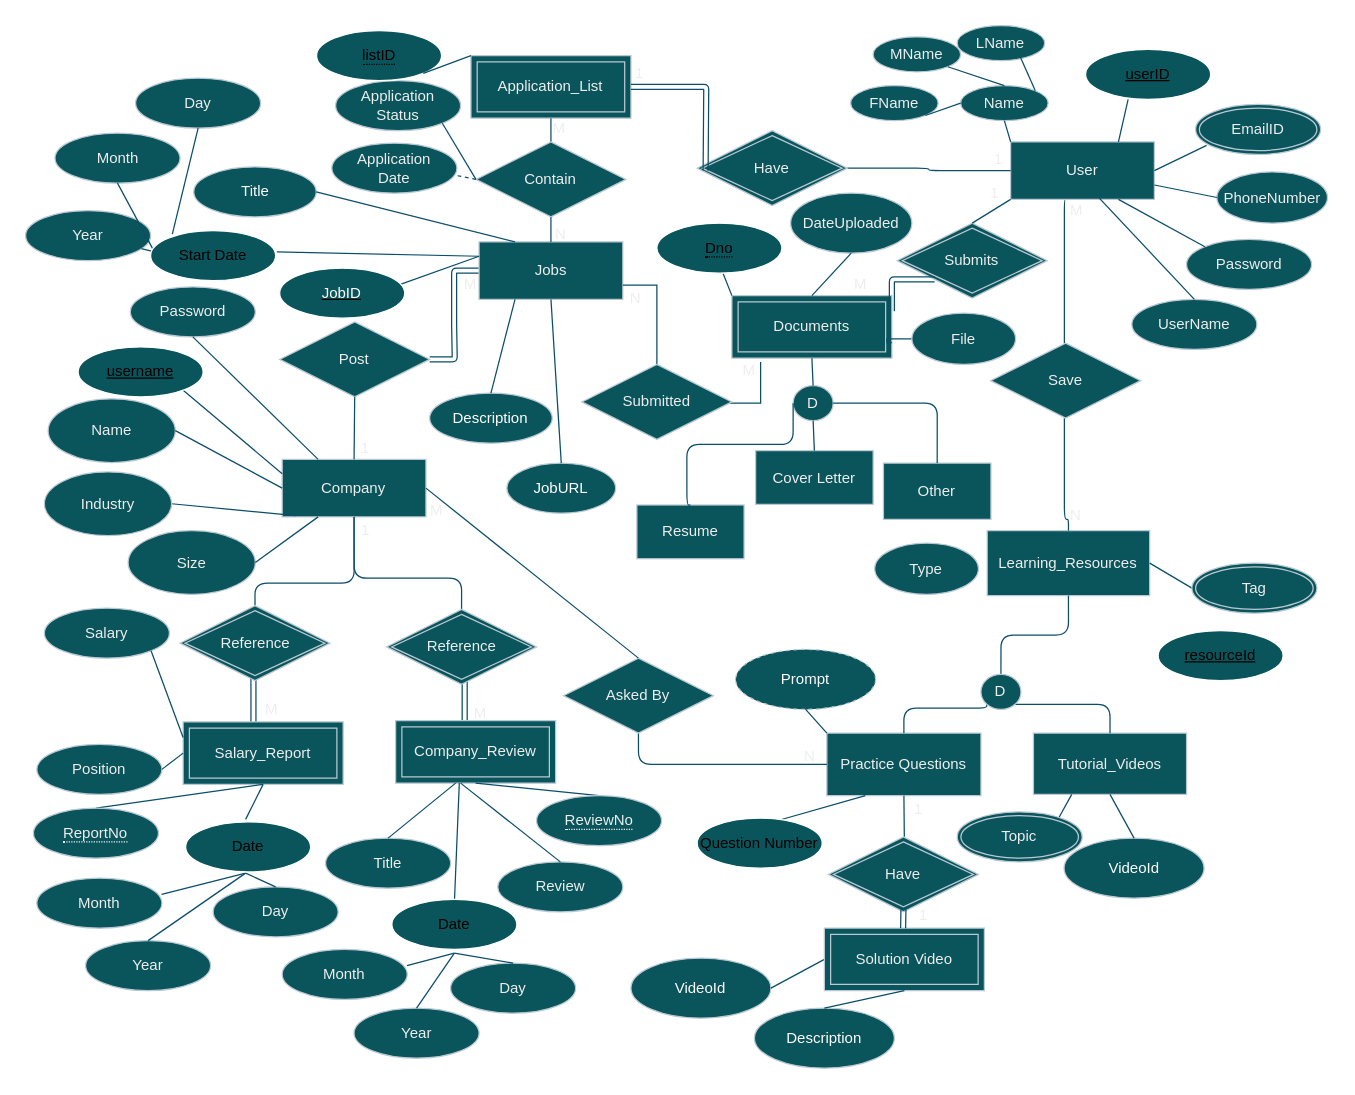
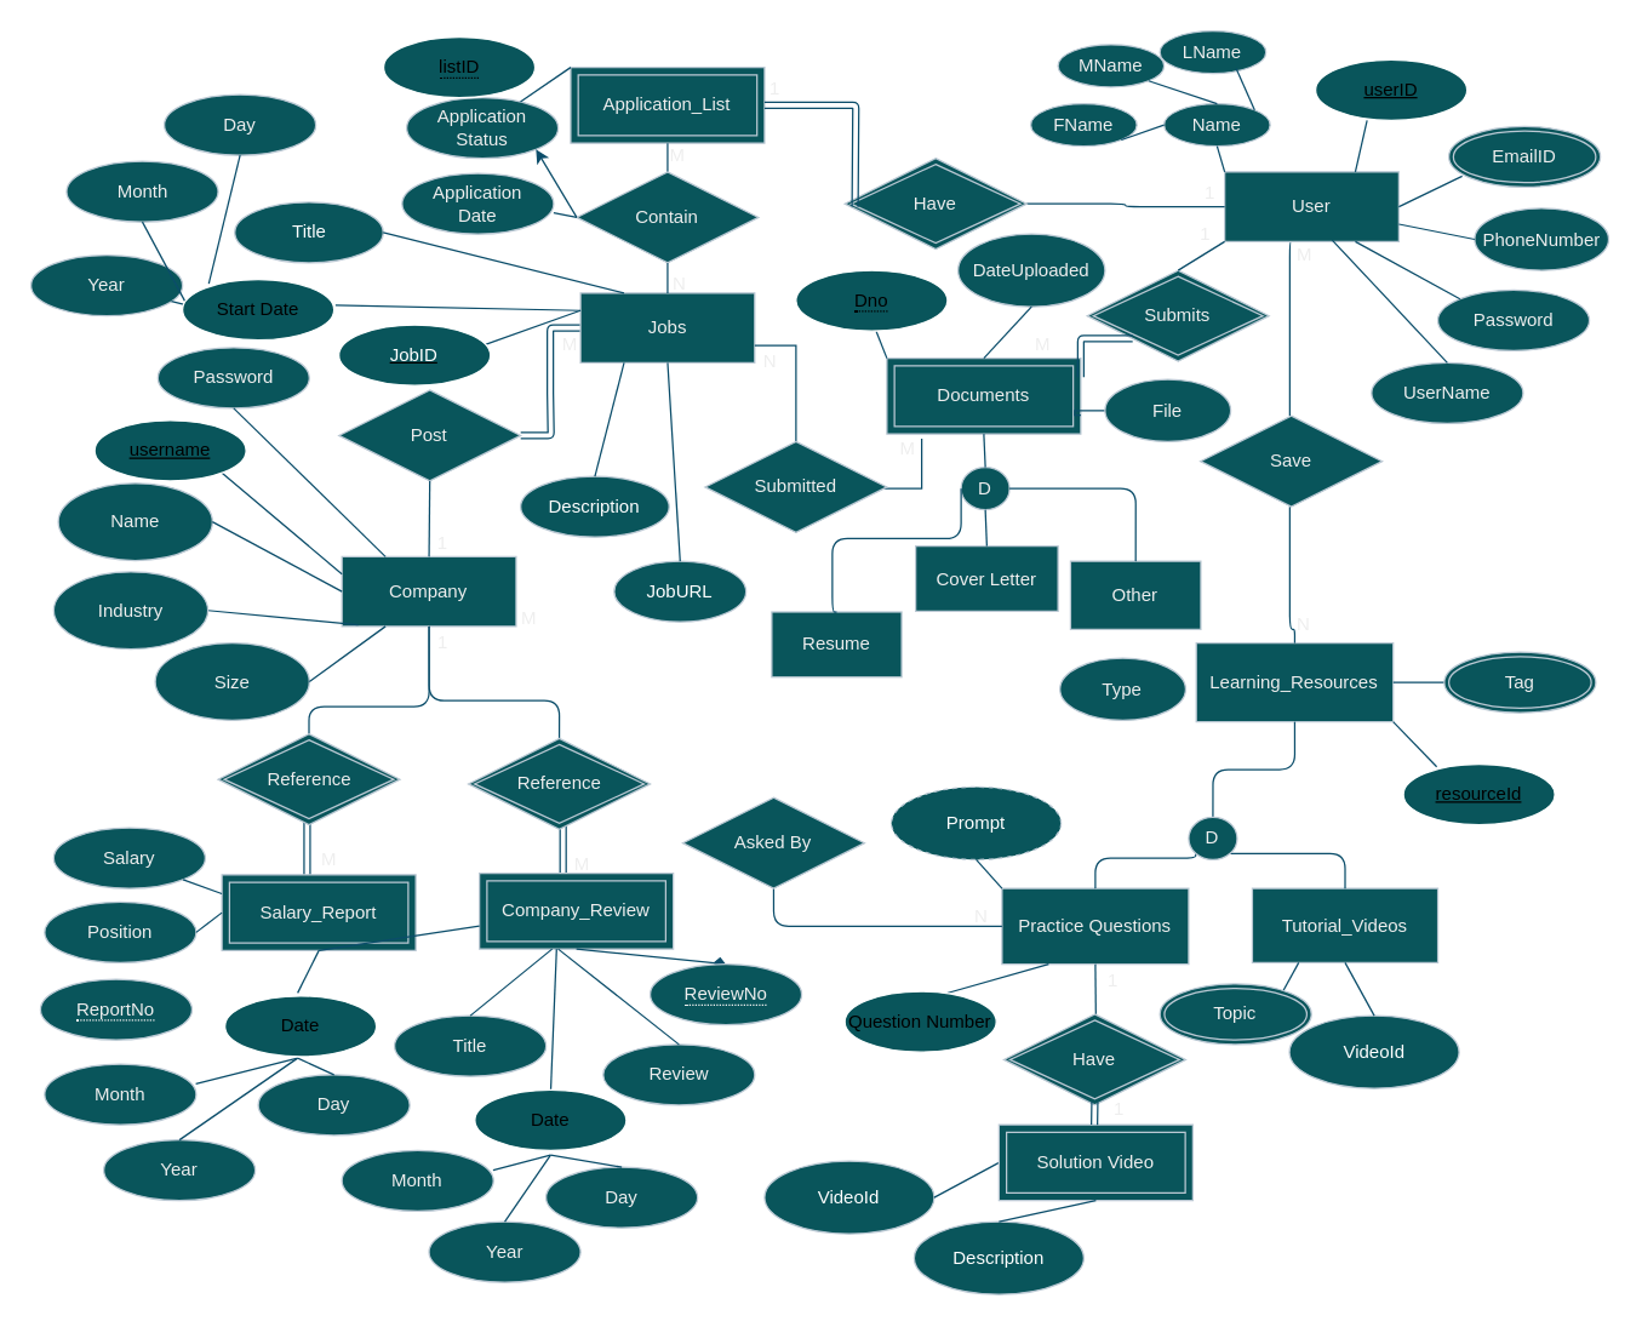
- <mxCell id="167" value="" style="endArrow=none;html=1;rounded=0;entryX=1;entryY=1;entryDx=0;entryDy=0;exitX=0;exitY=0;exitDx=0;exitDy=0;strokeColor=#0B4D6A;" edge="1" parent="1" source="7" target="166"><mxGeometry width="50" height="50" relative="1" as="geometry"><mxPoint x="376.25" y="44" as="sourcePoint" /><mxPoint x="341.648" y="51.142" as="targetPoint" /></mxGeometry></mxCell>
+ <mxCell id="167" value="" style="endArrow=none;html=1;rounded=0;exitX=0;exitY=0;exitDx=0;exitDy=0;strokeColor=#0B4D6A;" edge="1" parent="1" source="7" target="129"><mxGeometry width="50" height="50" relative="1" as="geometry"><mxPoint x="376.25" y="44" as="sourcePoint" /><mxPoint x="341.648" y="51.142" as="targetPoint" /></mxGeometry></mxCell>
- <mxCell id="130" value="" style="endArrow=none;html=1;rounded=0;entryX=1;entryY=1;entryDx=0;entryDy=0;exitX=0;exitY=0.5;exitDx=0;exitDy=0;strokeColor=#0B4D6A;" parent="1" source="17" target="129" edge="1"><mxGeometry width="50" height="50" relative="1" as="geometry"><mxPoint x="421.5" y="203" as="sourcePoint" /><mxPoint x="262.5" y="163" as="targetPoint" /></mxGeometry></mxCell>
+ <mxCell id="130" value="" style="endArrow=classic;html=1;rounded=0;entryX=1;entryY=1;entryDx=0;entryDy=0;exitX=0;exitY=0.5;exitDx=0;exitDy=0;strokeColor=#0B4D6A;" parent="1" source="17" target="129" edge="1"><mxGeometry width="50" height="50" relative="1" as="geometry"><mxPoint x="421.5" y="203" as="sourcePoint" /><mxPoint x="262.5" y="163" as="targetPoint" /></mxGeometry></mxCell>
- <mxCell id="157" value="" style="endArrow=none;html=1;rounded=0;entryX=1;entryY=0.65;entryDx=0;entryDy=0;exitX=0;exitY=0.5;exitDx=0;exitDy=0;strokeColor=#0B4D6A;entryPerimeter=0;dashed=1;" parent="1" source="17" target="156" edge="1"><mxGeometry width="50" height="50" relative="1" as="geometry"><mxPoint x="390.25" y="153" as="sourcePoint" /><mxPoint x="232.105" y="67.142" as="targetPoint" /></mxGeometry></mxCell>
+ <mxCell id="157" value="" style="endArrow=none;html=1;rounded=0;entryX=1;entryY=0.65;entryDx=0;entryDy=0;exitX=0;exitY=0.5;exitDx=0;exitDy=0;strokeColor=#0B4D6A;entryPerimeter=0;" parent="1" source="17" target="156" edge="1"><mxGeometry width="50" height="50" relative="1" as="geometry"><mxPoint x="390.25" y="153" as="sourcePoint" /><mxPoint x="232.105" y="67.142" as="targetPoint" /></mxGeometry></mxCell>
- <mxCell id="56" value="" style="endArrow=none;html=1;rounded=0;exitX=0.5;exitY=0;exitDx=0;exitDy=0;entryX=1;entryY=0.5;entryDx=0;entryDy=0;strokeColor=#0B4D6A;" parent="1" source="25" target="8" edge="1"><mxGeometry width="50" height="50" relative="1" as="geometry"><mxPoint x="709" y="475" as="sourcePoint" /><mxPoint x="759" y="425" as="targetPoint" /></mxGeometry></mxCell>
- <mxCell id="100" value="Tag" style="ellipse;shape=doubleEllipse;margin=3;whiteSpace=wrap;html=1;align=center;fontColor=#EEEEEE;fillColor=#09555B;strokeColor=#BAC8D3;" parent="1" vertex="1"><mxGeometry x="953" y="450" width="100" height="40" as="geometry" /></mxCell>
+ <mxCell id="100" value="Tag" style="ellipse;shape=doubleEllipse;margin=3;whiteSpace=wrap;html=1;align=center;fontColor=#EEEEEE;fillColor=#09555B;strokeColor=#BAC8D3;" parent="1" vertex="1"><mxGeometry x="953" y="430" width="100" height="40" as="geometry" /></mxCell>
+ <mxCell id="175" value="" style="endArrow=none;html=1;rounded=0;entryX=1;entryY=1;entryDx=0;entryDy=0;strokeColor=#0B4D6A;exitX=0.22;exitY=0.042;exitDx=0;exitDy=0;exitPerimeter=0;" edge="1" parent="1" source="174" target="6"><mxGeometry width="50" height="50" relative="1" as="geometry"><mxPoint x="953" y="510" as="sourcePoint" /><mxPoint x="929.25" y="460" as="targetPoint" /></mxGeometry></mxCell>
- <mxCell id="118" value="Salary" style="ellipse;whiteSpace=wrap;html=1;align=center;fillColor=#09555B;strokeColor=#BAC8D3;fontColor=#EEEEEE;" parent="1" vertex="1"><mxGeometry x="35" y="486" width="100" height="40" as="geometry" /></mxCell>
+ <mxCell id="118" value="Salary" style="ellipse;whiteSpace=wrap;html=1;align=center;fillColor=#09555B;strokeColor=#BAC8D3;fontColor=#EEEEEE;" parent="1" vertex="1"><mxGeometry x="35" y="546" width="100" height="40" as="geometry" /></mxCell>
- <mxCell id="80" value="" style="endArrow=none;html=1;rounded=0;exitX=0.5;exitY=1;exitDx=0;exitDy=0;entryX=0.5;entryY=0;entryDx=0;entryDy=0;strokeColor=#0B4D6A;" parent="1" source="78" target="103" edge="1"><mxGeometry width="50" height="50" relative="1" as="geometry"><mxPoint x="706" y="475" as="sourcePoint" /><mxPoint x="403.5" y="662" as="targetPoint" /></mxGeometry></mxCell>
+ <mxCell id="80" value="" style="endArrow=diamond;html=1;rounded=0;exitX=0.5;exitY=1;exitDx=0;exitDy=0;entryX=0.5;entryY=0;entryDx=0;entryDy=0;strokeColor=#0B4D6A;" parent="1" source="78" target="103" edge="1"><mxGeometry width="50" height="50" relative="1" as="geometry"><mxPoint x="706" y="475" as="sourcePoint" /><mxPoint x="403.5" y="662" as="targetPoint" /></mxGeometry></mxCell>
- <mxCell id="79" value="" style="endArrow=none;html=1;rounded=0;exitX=0.5;exitY=1;exitDx=0;exitDy=0;entryX=0.5;entryY=0;entryDx=0;entryDy=0;strokeColor=#0B4D6A;" parent="1" source="77" target="104" edge="1"><mxGeometry width="50" height="50" relative="1" as="geometry"><mxPoint x="706" y="475" as="sourcePoint" /><mxPoint x="195.5" y="659" as="targetPoint" /></mxGeometry></mxCell>
+ <mxCell id="79" value="" style="endArrow=none;html=1;rounded=0;exitX=0.5;exitY=1;exitDx=0;exitDy=0;strokeColor=#0B4D6A;" parent="1" source="77" target="78" edge="1"><mxGeometry width="50" height="50" relative="1" as="geometry"><mxPoint x="706" y="475" as="sourcePoint" /><mxPoint x="195.5" y="659" as="targetPoint" /></mxGeometry></mxCell>
